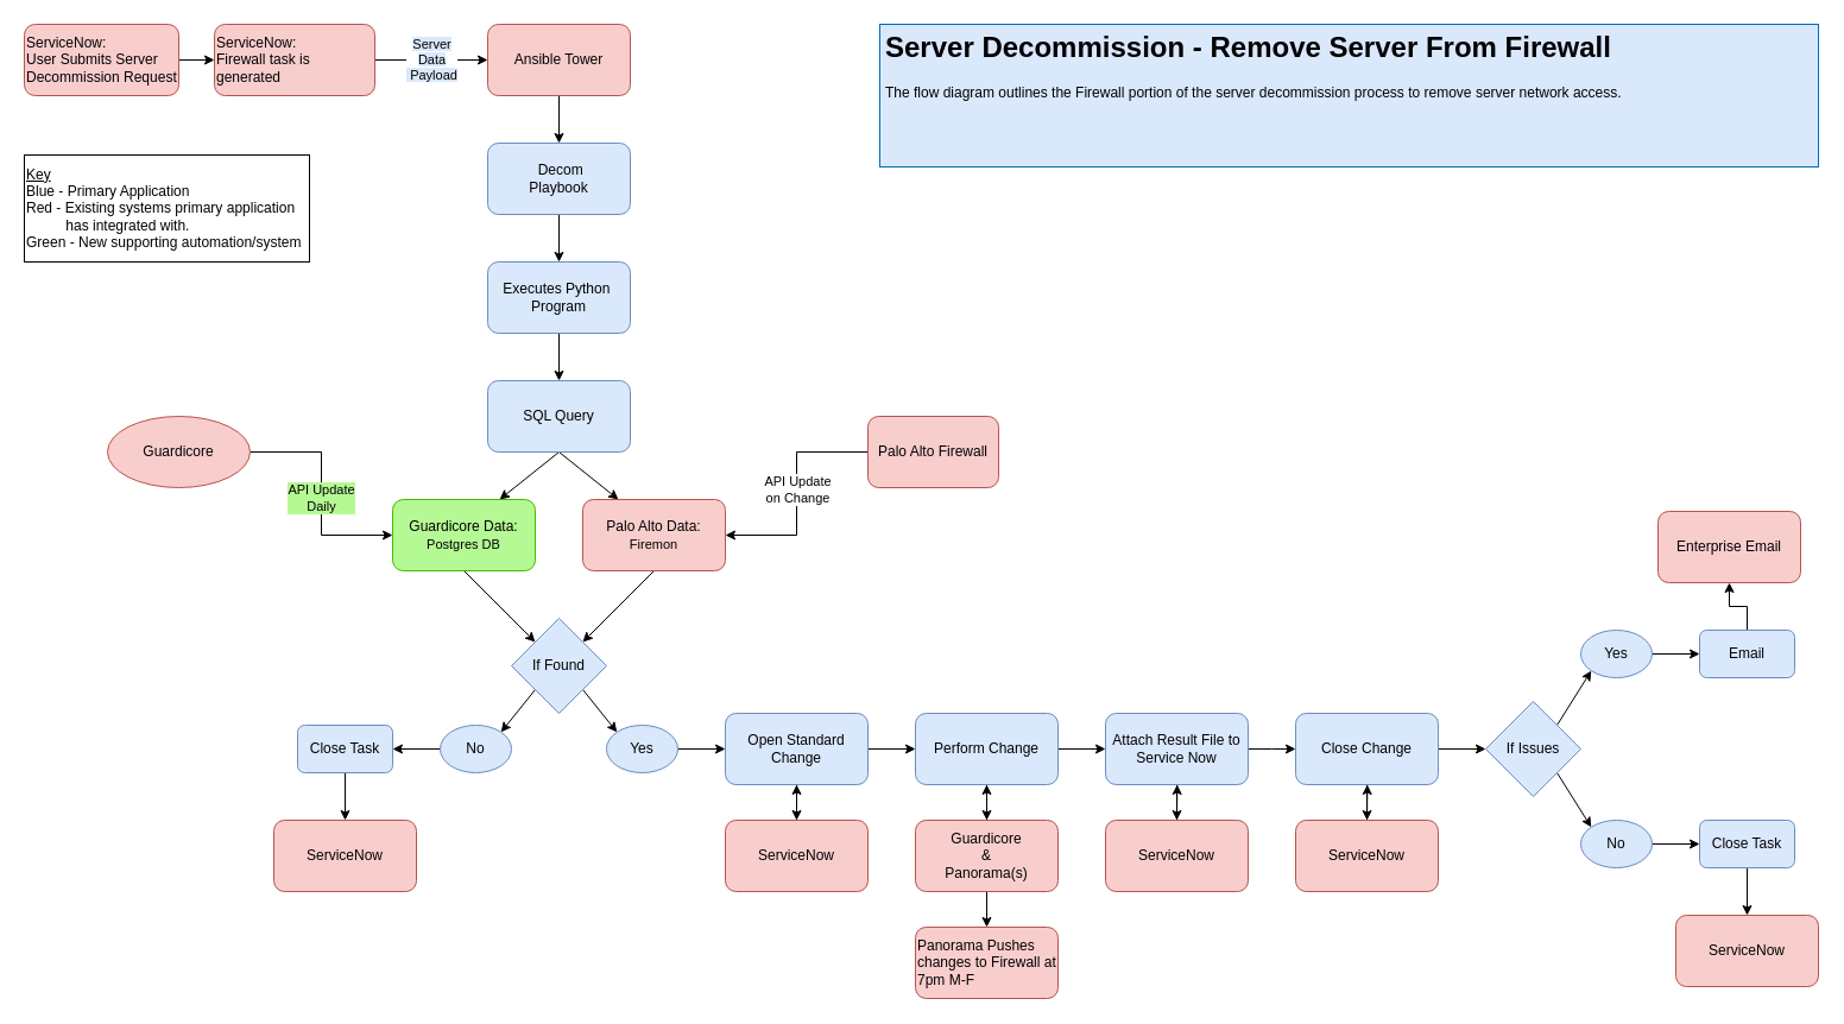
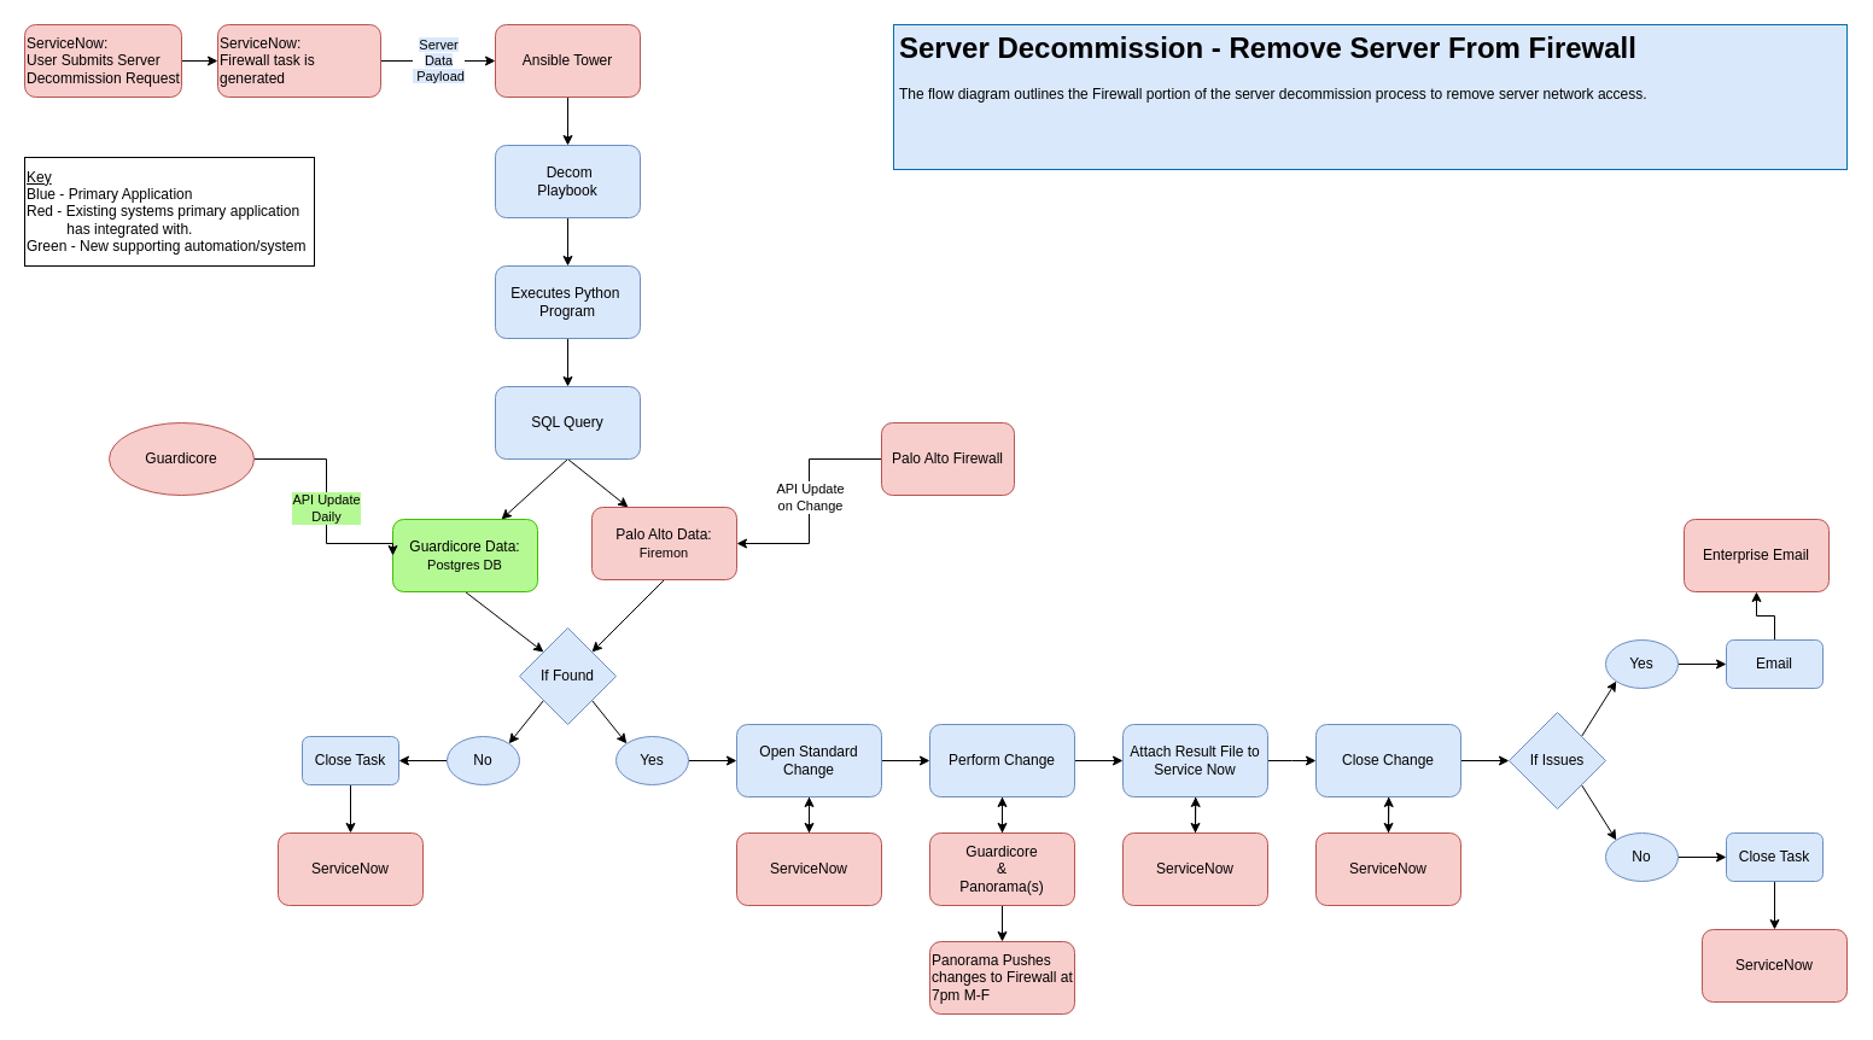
- <mxCell id="6" value="Guardicore Data:&lt;br&gt;&lt;font style=&quot;font-size: 11px;&quot;&gt;Postgres DB&lt;/font&gt;" style="rounded=1;whiteSpace=wrap;html=1;fillColor=light-dark(#B5F994,#B5F994);strokeColor=light-dark(#3FBE00,#FEC400);" parent="1" vertex="1"><mxGeometry x="330" y="420" width="120" height="60" as="geometry" /></mxCell>
+ <mxCell id="6" value="Guardicore Data:&lt;br&gt;&lt;font style=&quot;font-size: 11px;&quot;&gt;Postgres DB&lt;/font&gt;" style="rounded=1;whiteSpace=wrap;html=1;fillColor=light-dark(#B5F994,#B5F994);strokeColor=light-dark(#3FBE00,#FEC400);" parent="1" vertex="1"><mxGeometry x="325" y="430" width="120" height="60" as="geometry" /></mxCell>
